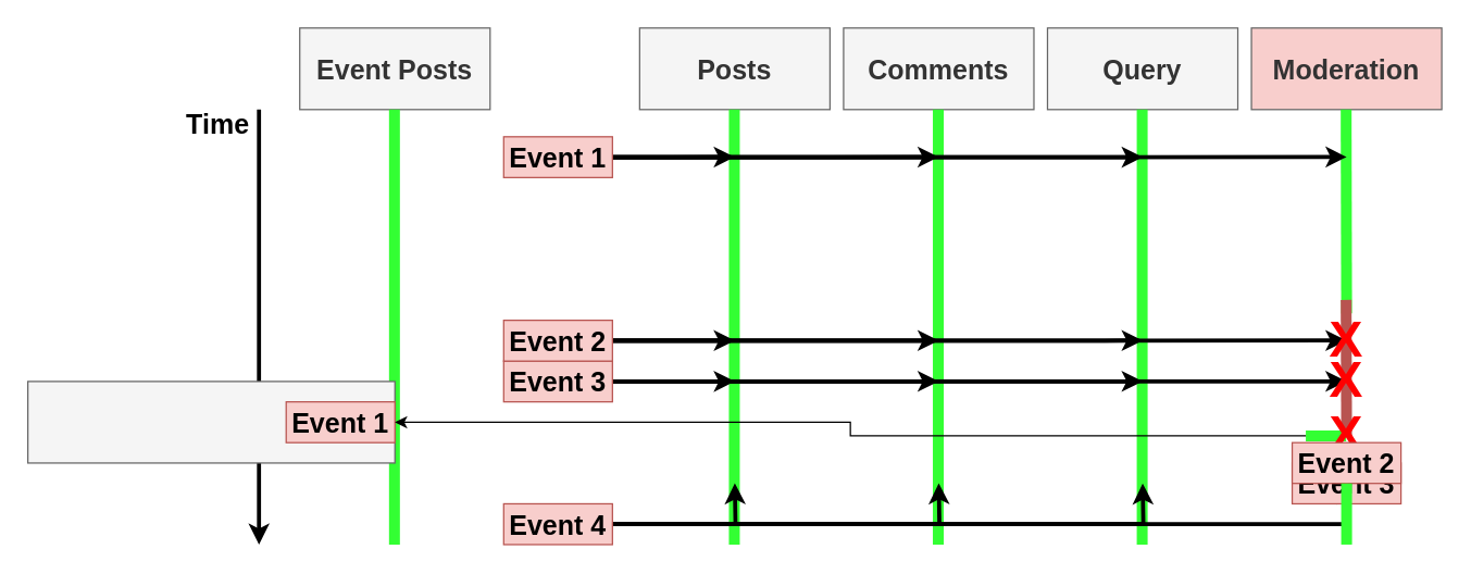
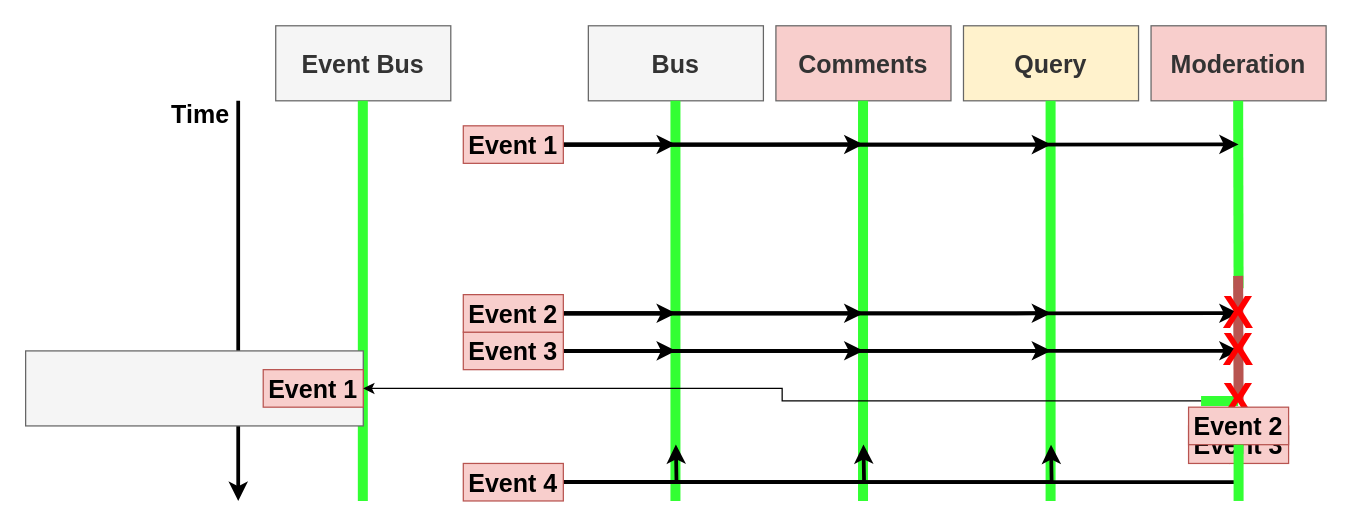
- <mxCell id="2" value="Event Posts" style="rounded=0;whiteSpace=wrap;html=1;fillColor=#f5f5f5;strokeColor=#666666;fontColor=#333333;fontStyle=1;fontSize=20;" parent="1" vertex="1"><mxGeometry x="220" y="20" width="140" height="60" as="geometry" /></mxCell>
+ <mxCell id="2" value="Event Bus" style="rounded=0;whiteSpace=wrap;html=1;fillColor=#f5f5f5;strokeColor=#666666;fontColor=#333333;fontStyle=1;fontSize=20;" parent="1" vertex="1"><mxGeometry x="220" y="20" width="140" height="60" as="geometry" /></mxCell>
- <mxCell id="3" value="Posts" style="rounded=0;whiteSpace=wrap;html=1;fillColor=#f5f5f5;strokeColor=#666666;fontColor=#333333;fontStyle=1;fontSize=20;" parent="1" vertex="1"><mxGeometry x="470" y="20" width="140" height="60" as="geometry" /></mxCell>
+ <mxCell id="3" value="Bus" style="rounded=0;whiteSpace=wrap;html=1;fillColor=#f5f5f5;strokeColor=#666666;fontColor=#333333;fontStyle=1;fontSize=20;" parent="1" vertex="1"><mxGeometry x="470" y="20" width="140" height="60" as="geometry" /></mxCell>
- <mxCell id="4" value="Comments" style="rounded=0;whiteSpace=wrap;html=1;fillColor=#f5f5f5;strokeColor=#666666;fontColor=#333333;fontStyle=1;fontSize=20;" parent="1" vertex="1"><mxGeometry x="620" y="20" width="140" height="60" as="geometry" /></mxCell>
+ <mxCell id="4" value="Comments" style="rounded=0;whiteSpace=wrap;html=1;fillColor=#f8cecc;strokeColor=#666666;fontColor=#333333;fontStyle=1;fontSize=20;" parent="1" vertex="1"><mxGeometry x="620" y="20" width="140" height="60" as="geometry" /></mxCell>
- <mxCell id="5" value="Query" style="rounded=0;whiteSpace=wrap;html=1;fillColor=#f5f5f5;strokeColor=#666666;fontColor=#333333;fontStyle=1;fontSize=20;" parent="1" vertex="1"><mxGeometry x="770" y="20" width="140" height="60" as="geometry" /></mxCell>
+ <mxCell id="5" value="Query" style="rounded=0;whiteSpace=wrap;html=1;fillColor=#fff2cc;strokeColor=#666666;fontColor=#333333;fontStyle=1;fontSize=20;" parent="1" vertex="1"><mxGeometry x="770" y="20" width="140" height="60" as="geometry" /></mxCell>
